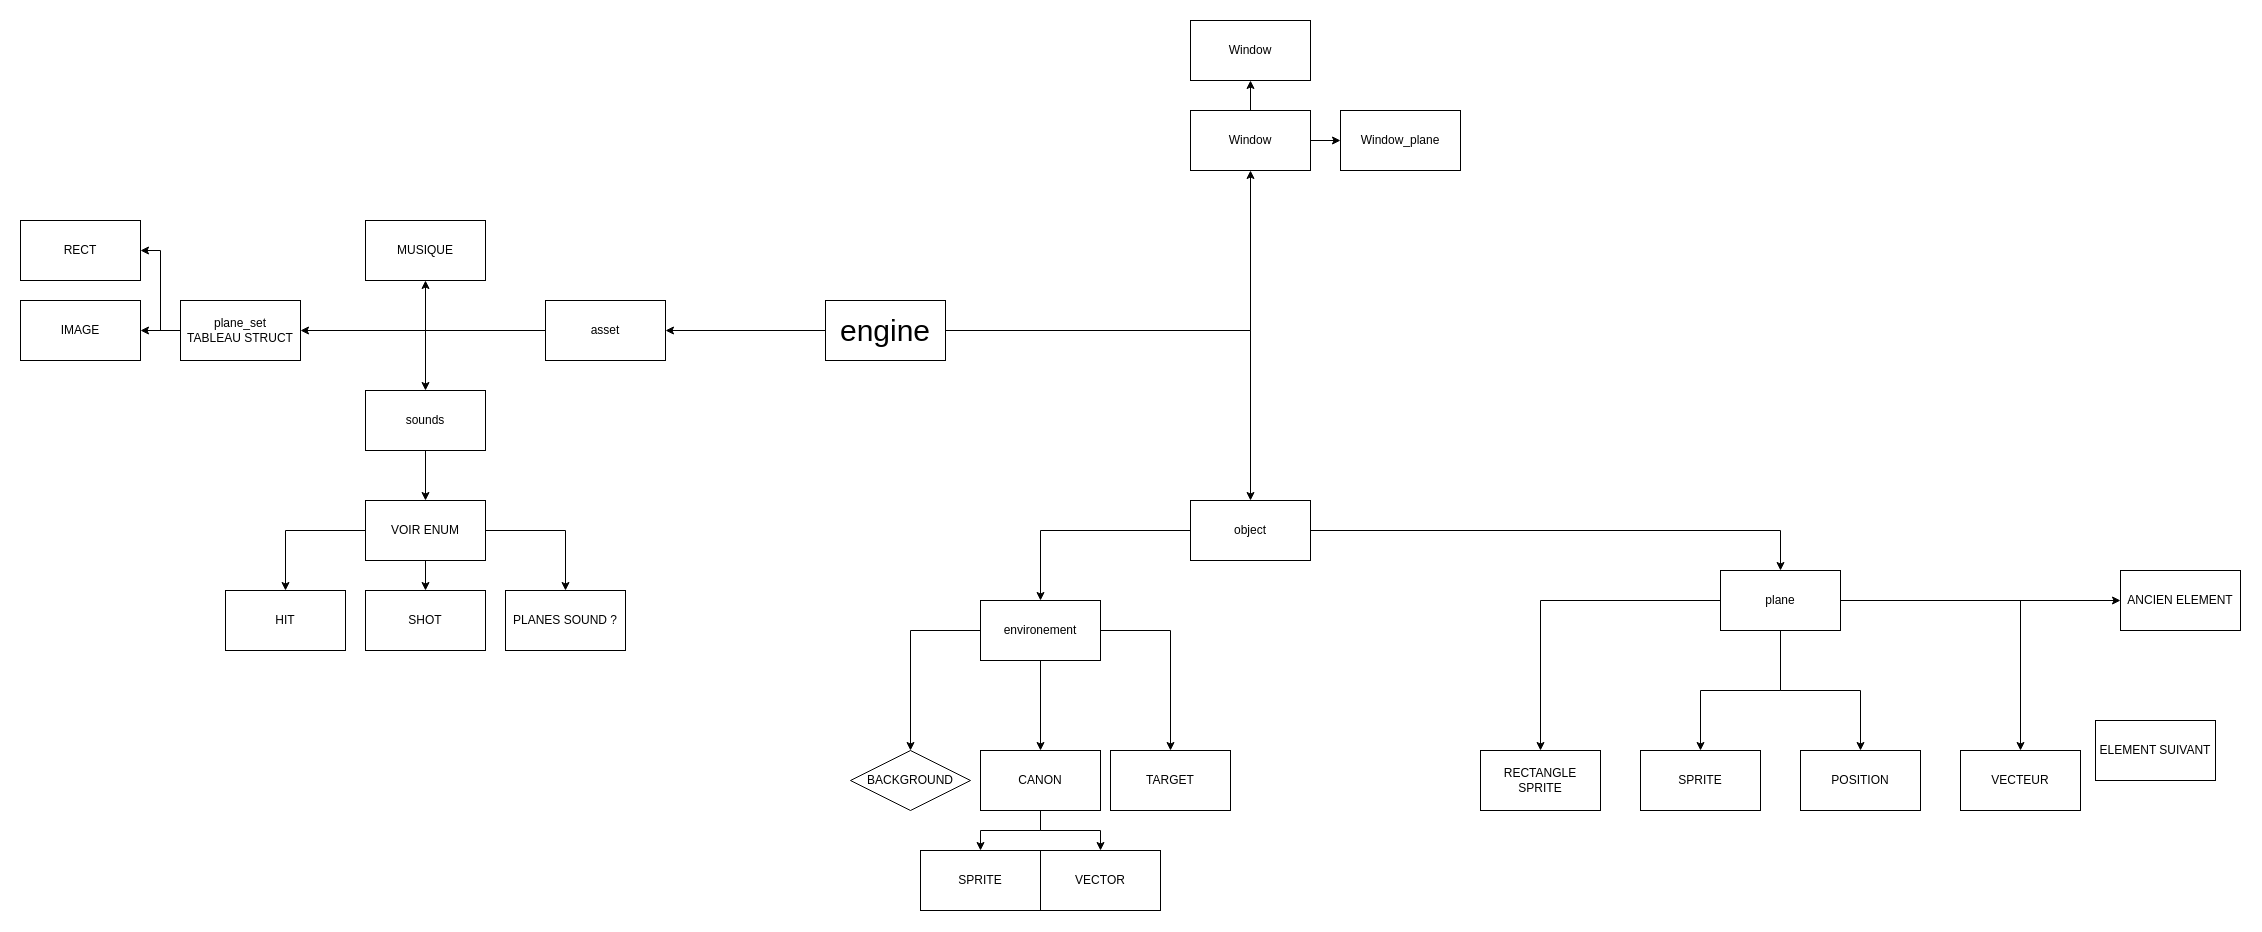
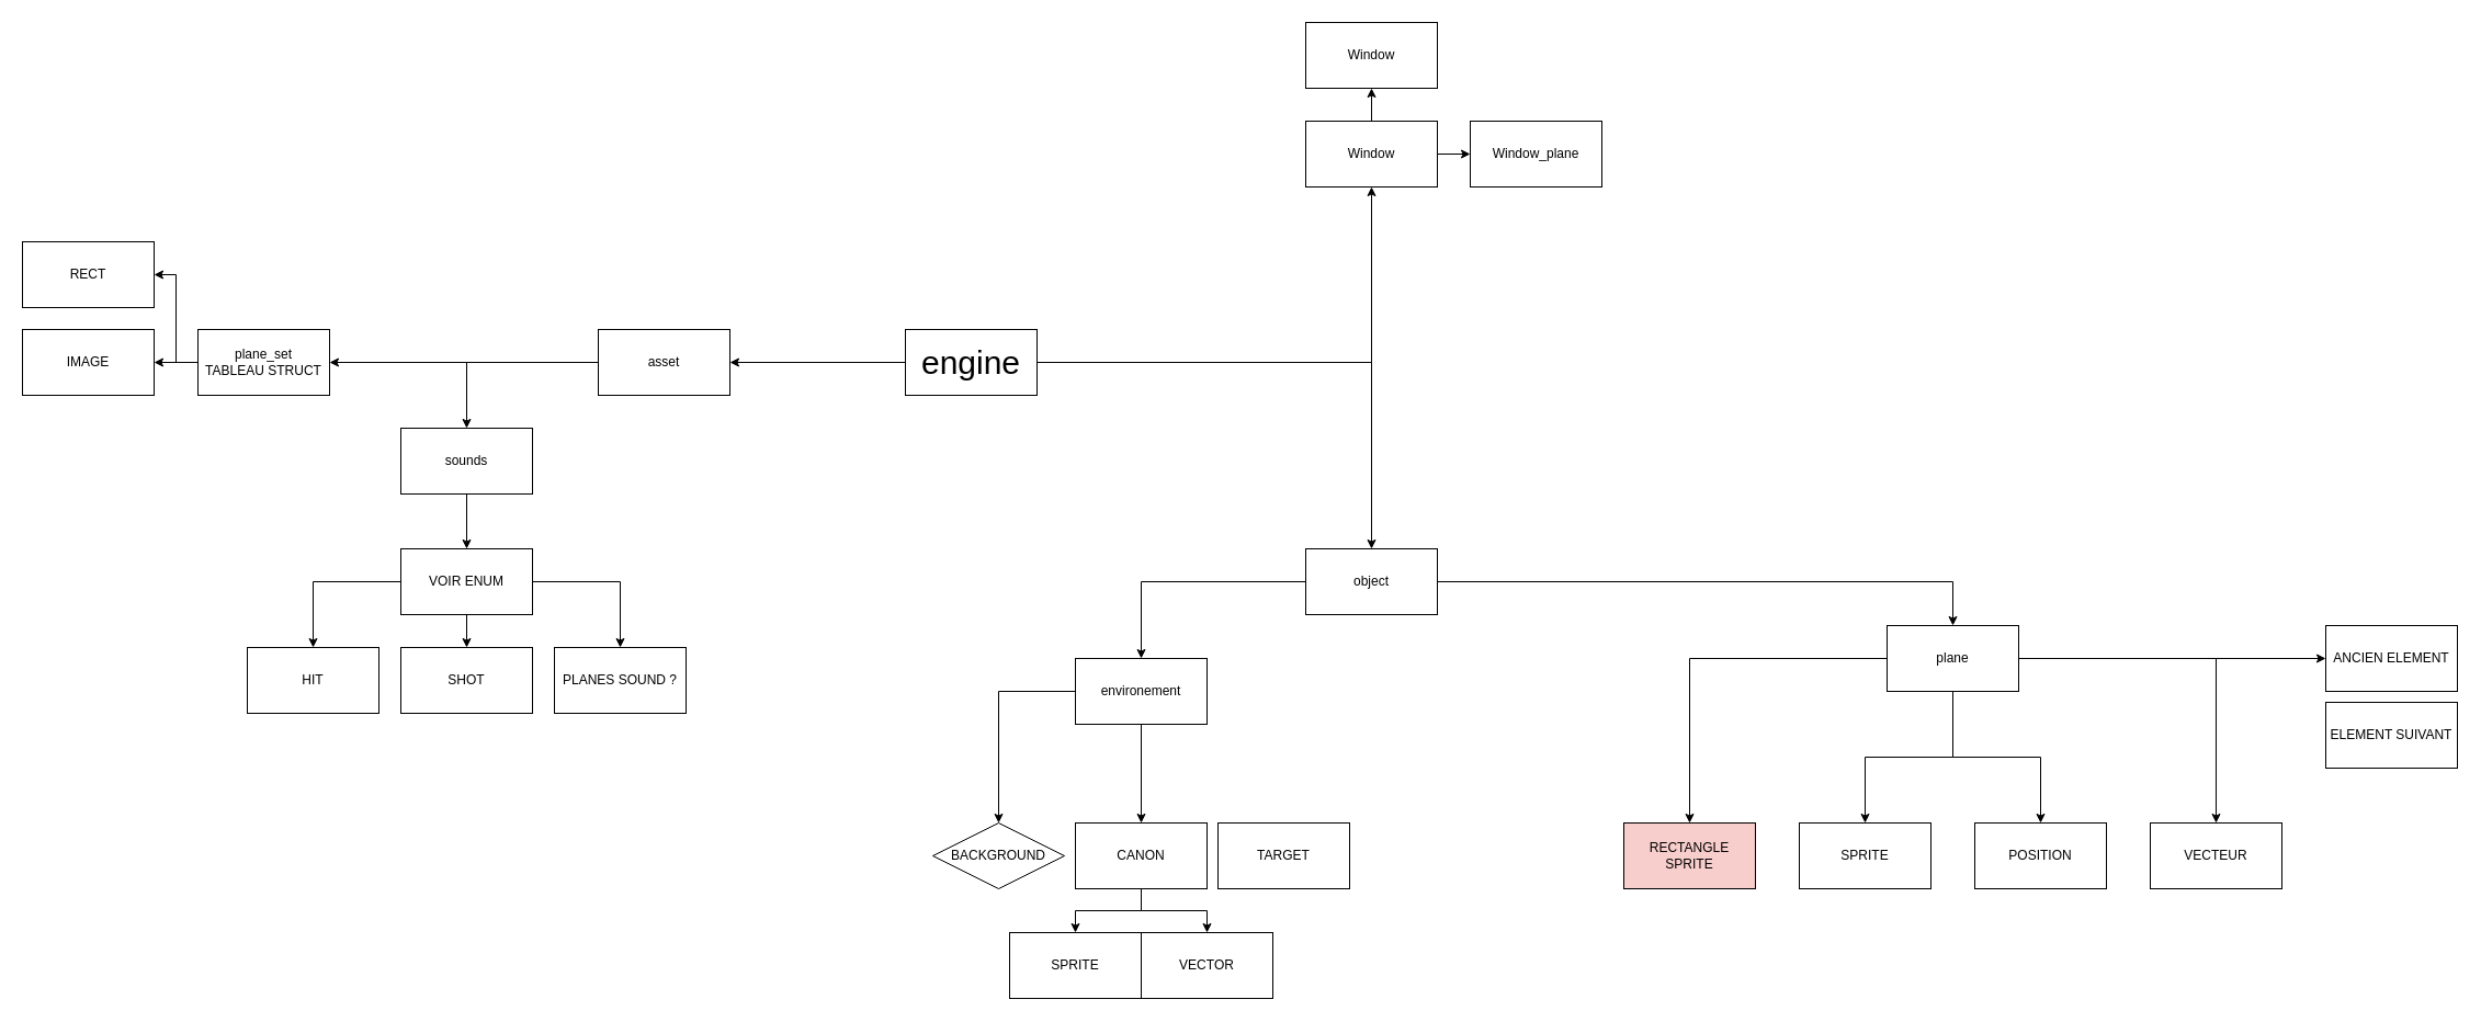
- <mxCell id="41" value="&lt;div&gt;MUSIQUE&lt;/div&gt;" style="rounded=0;whiteSpace=wrap;html=1;" parent="1" vertex="1"><mxGeometry x="365" y="220" width="120" height="60" as="geometry" /></mxCell>
- <mxCell id="6" style="edgeStyle=orthogonalEdgeStyle;rounded=0;orthogonalLoop=1;jettySize=auto;html=1;" parent="1" source="9" target="41" edge="1"><mxGeometry relative="1" as="geometry" /></mxCell>
- <mxCell id="20" style="edgeStyle=orthogonalEdgeStyle;rounded=0;orthogonalLoop=1;jettySize=auto;html=1;" parent="1" source="22" target="32" edge="1"><mxGeometry relative="1" as="geometry" /></mxCell>
- <mxCell id="27" value="ELEMENT SUIVANT" style="rounded=0;whiteSpace=wrap;html=1;" parent="1" vertex="1"><mxGeometry x="2095" y="720" width="120" height="60" as="geometry" /></mxCell>
+ <mxCell id="27" value="ELEMENT SUIVANT" style="rounded=0;whiteSpace=wrap;html=1;" parent="1" vertex="1"><mxGeometry x="2120" y="640" width="120" height="60" as="geometry" /></mxCell>
- <mxCell id="38" value="RECTANGLE SPRITE" style="rounded=0;whiteSpace=wrap;html=1;" parent="1" vertex="1"><mxGeometry x="1480" y="750" width="120" height="60" as="geometry" /></mxCell>
+ <mxCell id="38" value="RECTANGLE SPRITE" style="rounded=0;whiteSpace=wrap;html=1;fillColor=#f8cecc;" parent="1" vertex="1"><mxGeometry x="1480" y="750" width="120" height="60" as="geometry" /></mxCell>
